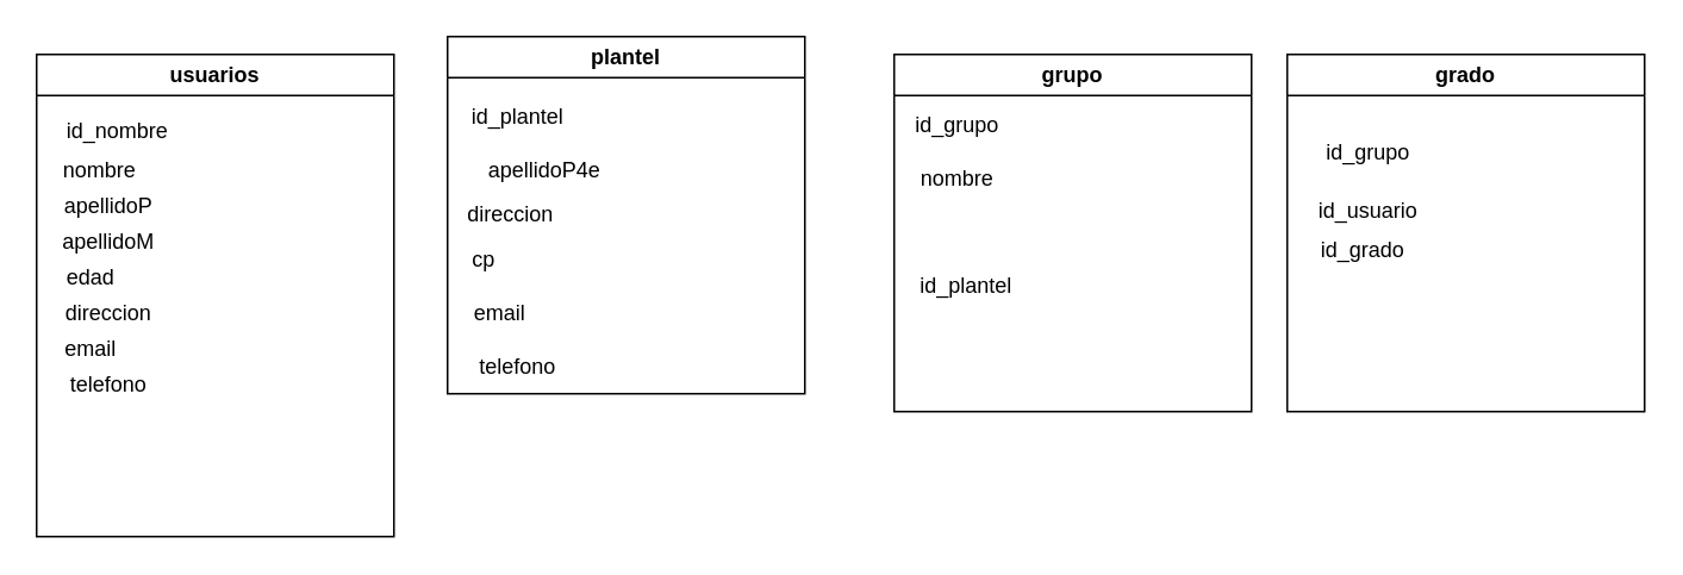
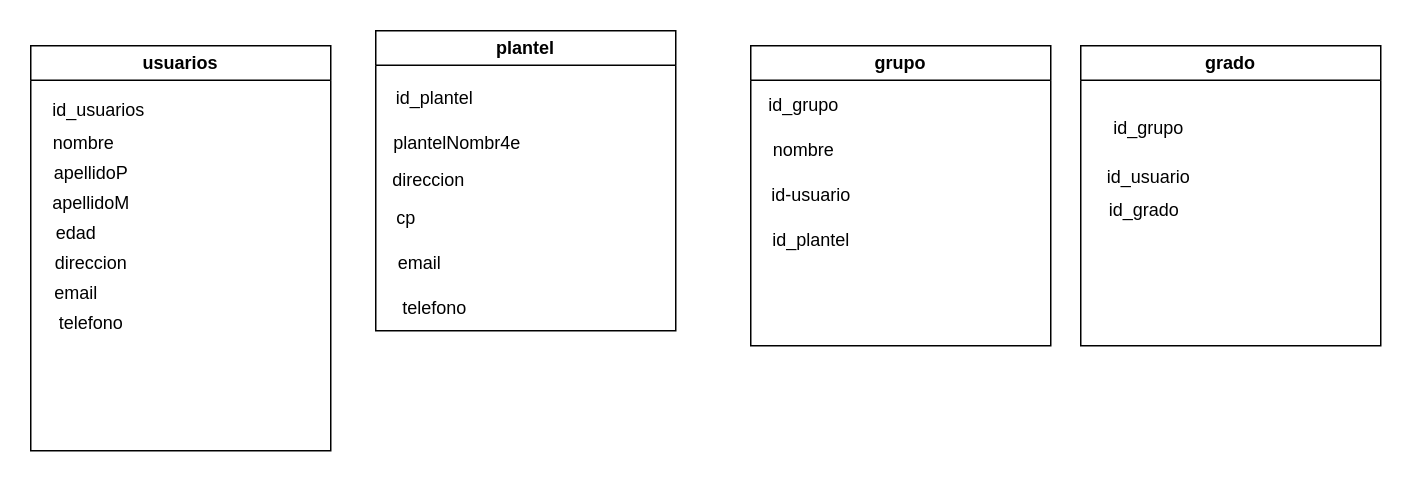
- <mxCell id="3" value="id_nombre" style="text;html=1;align=center;verticalAlign=middle;resizable=0;points=[];autosize=1;strokeColor=none;fillColor=none;" vertex="1" parent="2"><mxGeometry y="28" width="90" height="30" as="geometry" /></mxCell>
+ <mxCell id="3" value="id_usuarios" style="text;html=1;align=center;verticalAlign=middle;resizable=0;points=[];autosize=1;strokeColor=none;fillColor=none;" vertex="1" parent="2"><mxGeometry y="28" width="90" height="30" as="geometry" /></mxCell>
- <mxCell id="13" value="apellidoP4e" style="text;html=1;align=center;verticalAlign=middle;resizable=0;points=[];autosize=1;strokeColor=none;fillColor=none;" vertex="1" parent="11"><mxGeometry x="-1" y="60" width="110" height="30" as="geometry" /></mxCell>
+ <mxCell id="13" value="plantelNombr4e" style="text;html=1;align=center;verticalAlign=middle;resizable=0;points=[];autosize=1;strokeColor=none;fillColor=none;" vertex="1" parent="11"><mxGeometry x="-1" y="60" width="110" height="30" as="geometry" /></mxCell>
+ <mxCell id="19" value="id-usuario" style="text;html=1;align=center;verticalAlign=middle;resizable=0;points=[];autosize=1;strokeColor=none;fillColor=none;" vertex="1" parent="18"><mxGeometry y="85" width="80" height="30" as="geometry" /></mxCell>
